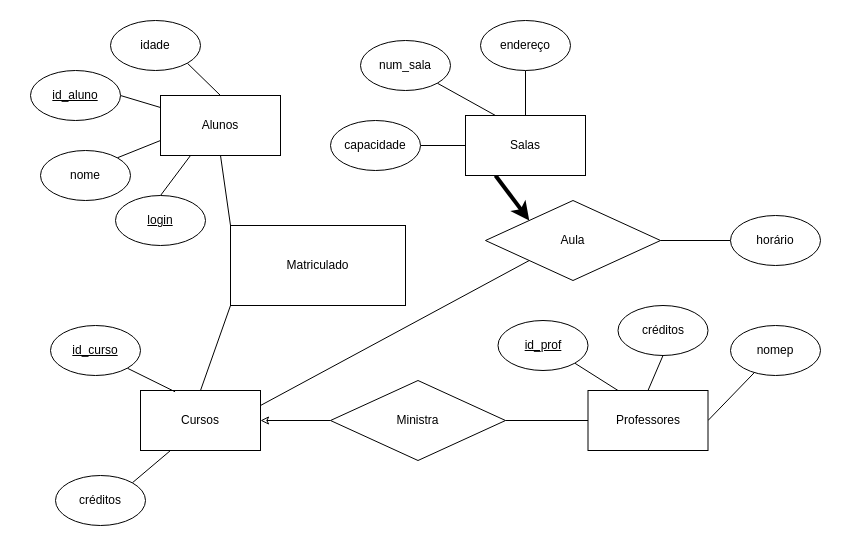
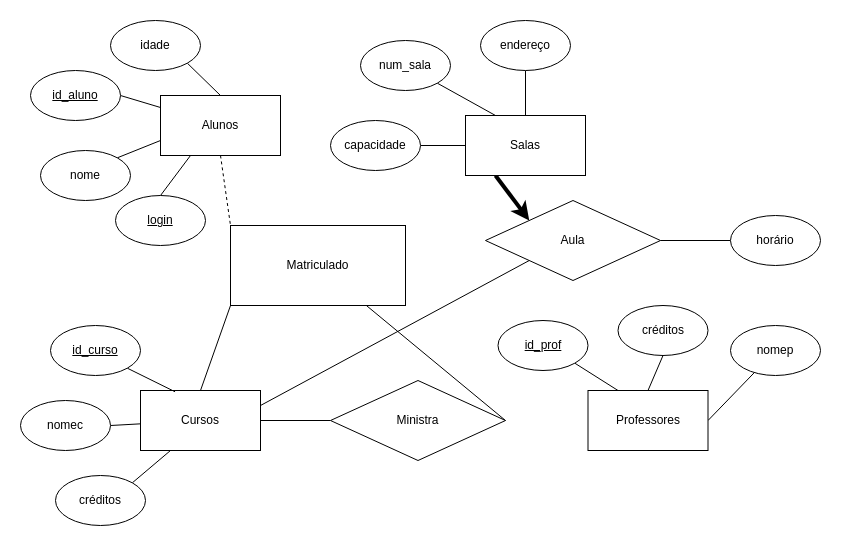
- <mxCell id="2" style="edgeStyle=none;rounded=0;orthogonalLoop=1;jettySize=auto;html=1;exitX=0.5;exitY=1;exitDx=0;exitDy=0;entryX=0;entryY=0;entryDx=0;entryDy=0;endArrow=none;endFill=0;" edge="1" parent="1" source="3" target="35"><mxGeometry relative="1" as="geometry" /></mxCell>
+ <mxCell id="2" style="edgeStyle=none;rounded=0;orthogonalLoop=1;jettySize=auto;html=1;exitX=0.5;exitY=1;exitDx=0;exitDy=0;entryX=0;entryY=0;entryDx=0;entryDy=0;endArrow=none;endFill=0;dashed=1;" edge="1" parent="1" source="3" target="35"><mxGeometry relative="1" as="geometry" /></mxCell>
- <mxCell id="36" style="edgeStyle=none;rounded=0;orthogonalLoop=1;jettySize=auto;html=1;exitX=0;exitY=0.5;exitDx=0;exitDy=0;endArrow=classic;endFill=0;" edge="1" parent="1" source="38" target="7"><mxGeometry relative="1" as="geometry" /></mxCell>
+ <mxCell id="36" style="edgeStyle=none;rounded=0;orthogonalLoop=1;jettySize=auto;html=1;exitX=0;exitY=0.5;exitDx=0;exitDy=0;endArrow=none;endFill=0;" edge="1" parent="1" source="38" target="7"><mxGeometry relative="1" as="geometry" /></mxCell>
- <mxCell id="37" style="edgeStyle=none;rounded=0;orthogonalLoop=1;jettySize=auto;html=1;exitX=1;exitY=0.5;exitDx=0;exitDy=0;endArrow=none;endFill=0;" edge="1" parent="1" source="38" target="5"><mxGeometry relative="1" as="geometry" /></mxCell>
+ <mxCell id="37" style="edgeStyle=none;rounded=0;orthogonalLoop=1;jettySize=auto;html=1;exitX=1;exitY=0.5;exitDx=0;exitDy=0;endArrow=none;endFill=0;" edge="1" parent="1" source="38" target="35"><mxGeometry relative="1" as="geometry" /></mxCell>
+ <mxCell id="25" style="edgeStyle=none;rounded=0;orthogonalLoop=1;jettySize=auto;html=1;exitX=1;exitY=0.5;exitDx=0;exitDy=0;endArrow=none;endFill=0;" edge="1" parent="1" source="26" target="7"><mxGeometry relative="1" as="geometry" /></mxCell>
+ <mxCell id="26" value="nomec" style="ellipse;whiteSpace=wrap;html=1;" vertex="1" parent="1"><mxGeometry x="20" y="400" width="90" height="50" as="geometry" /></mxCell>
